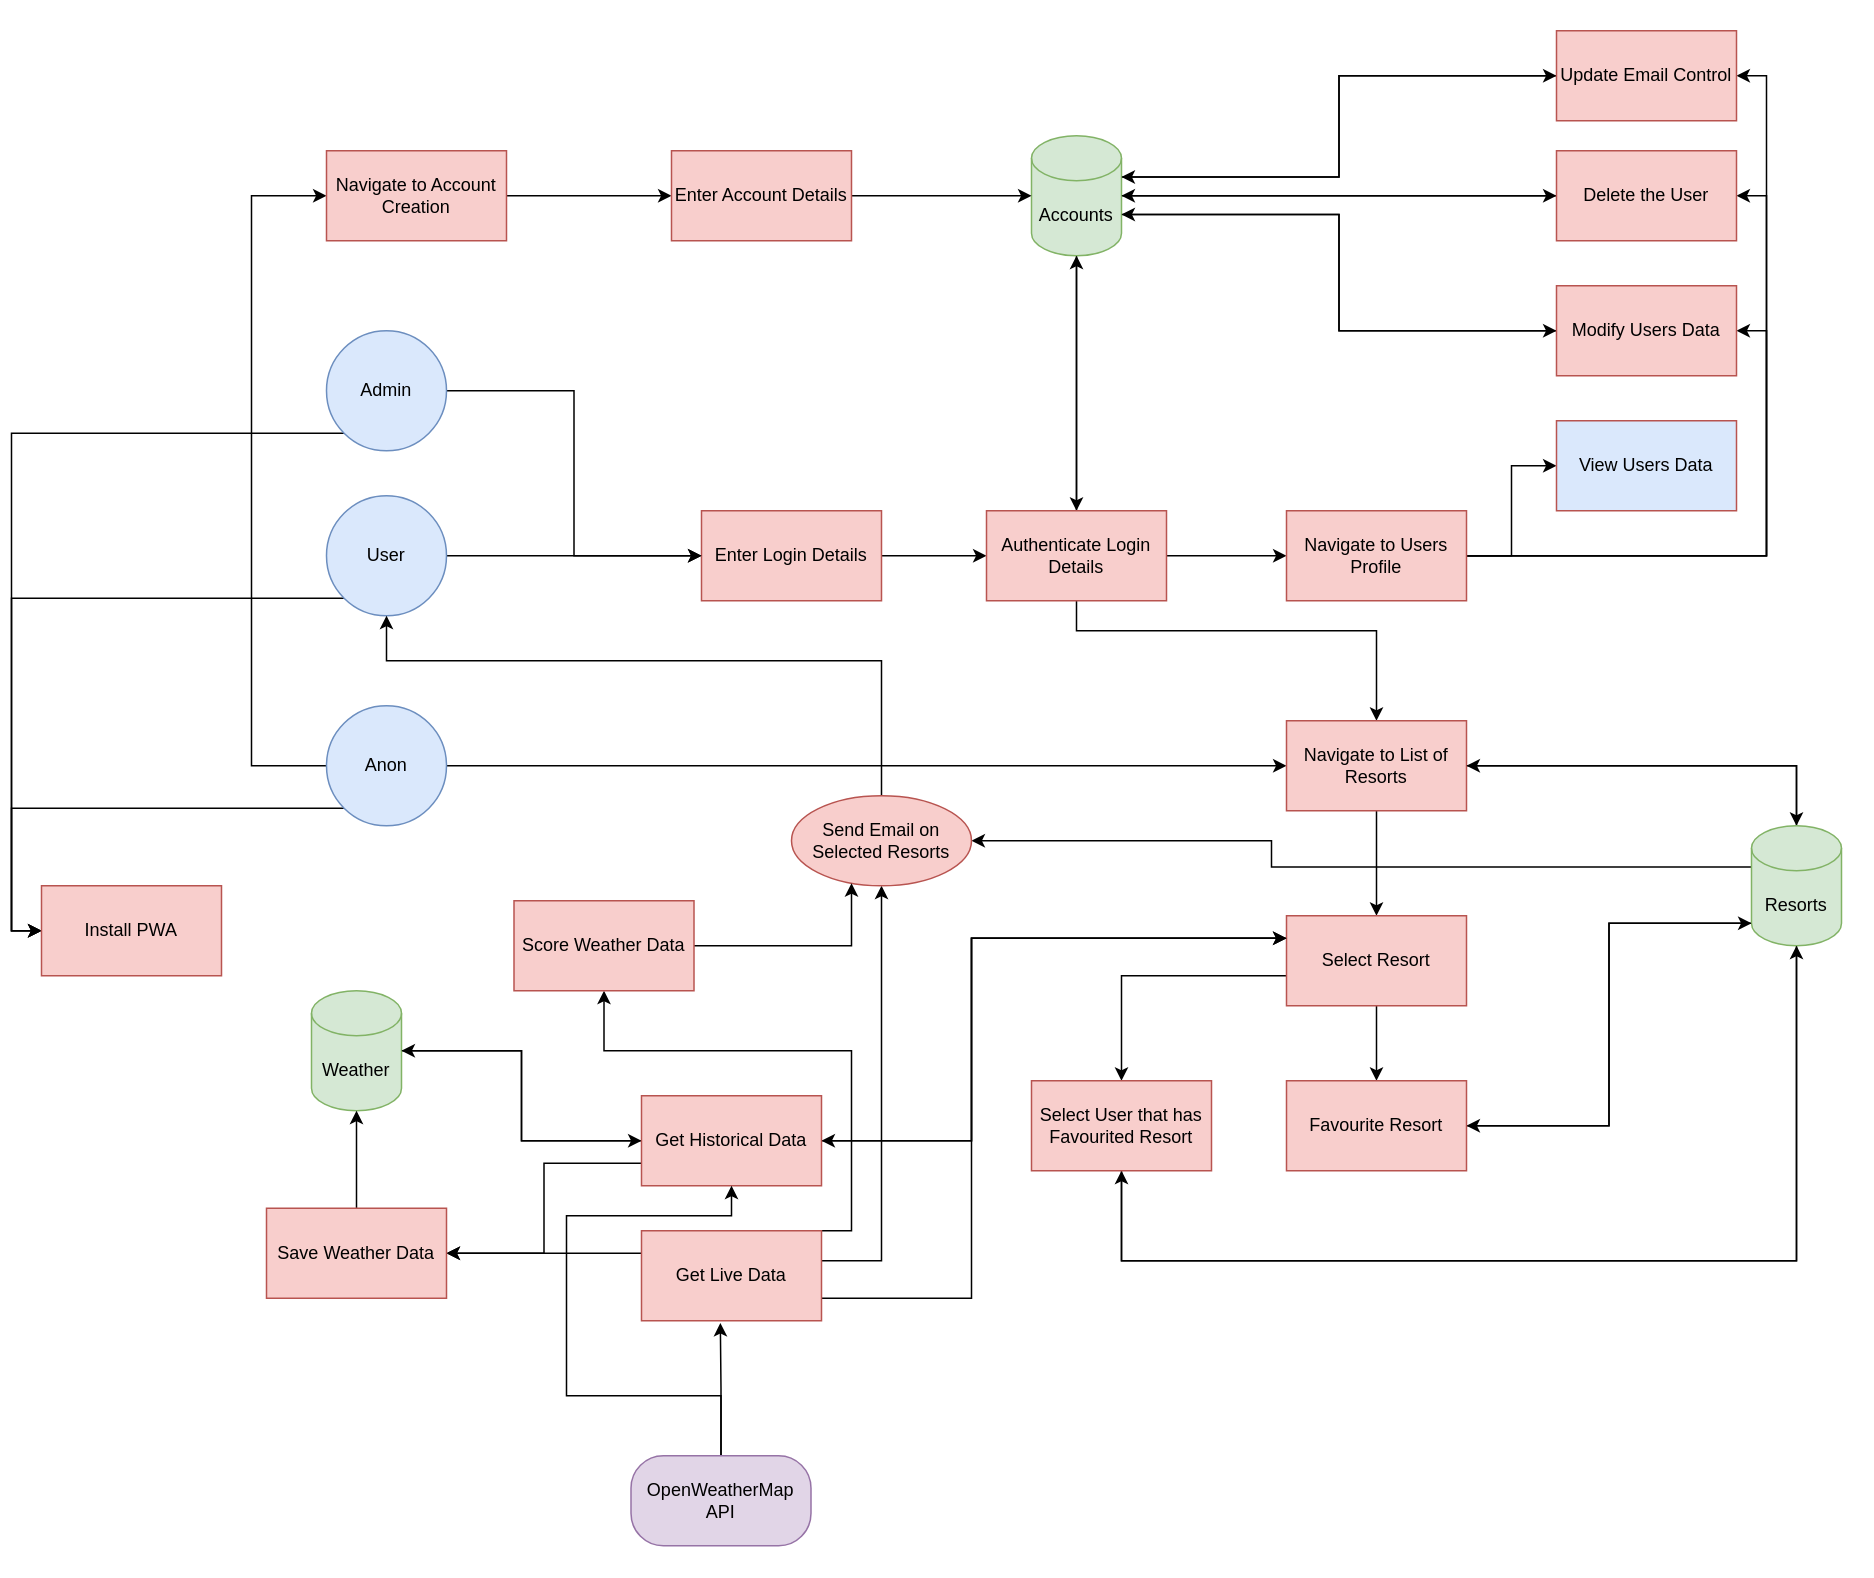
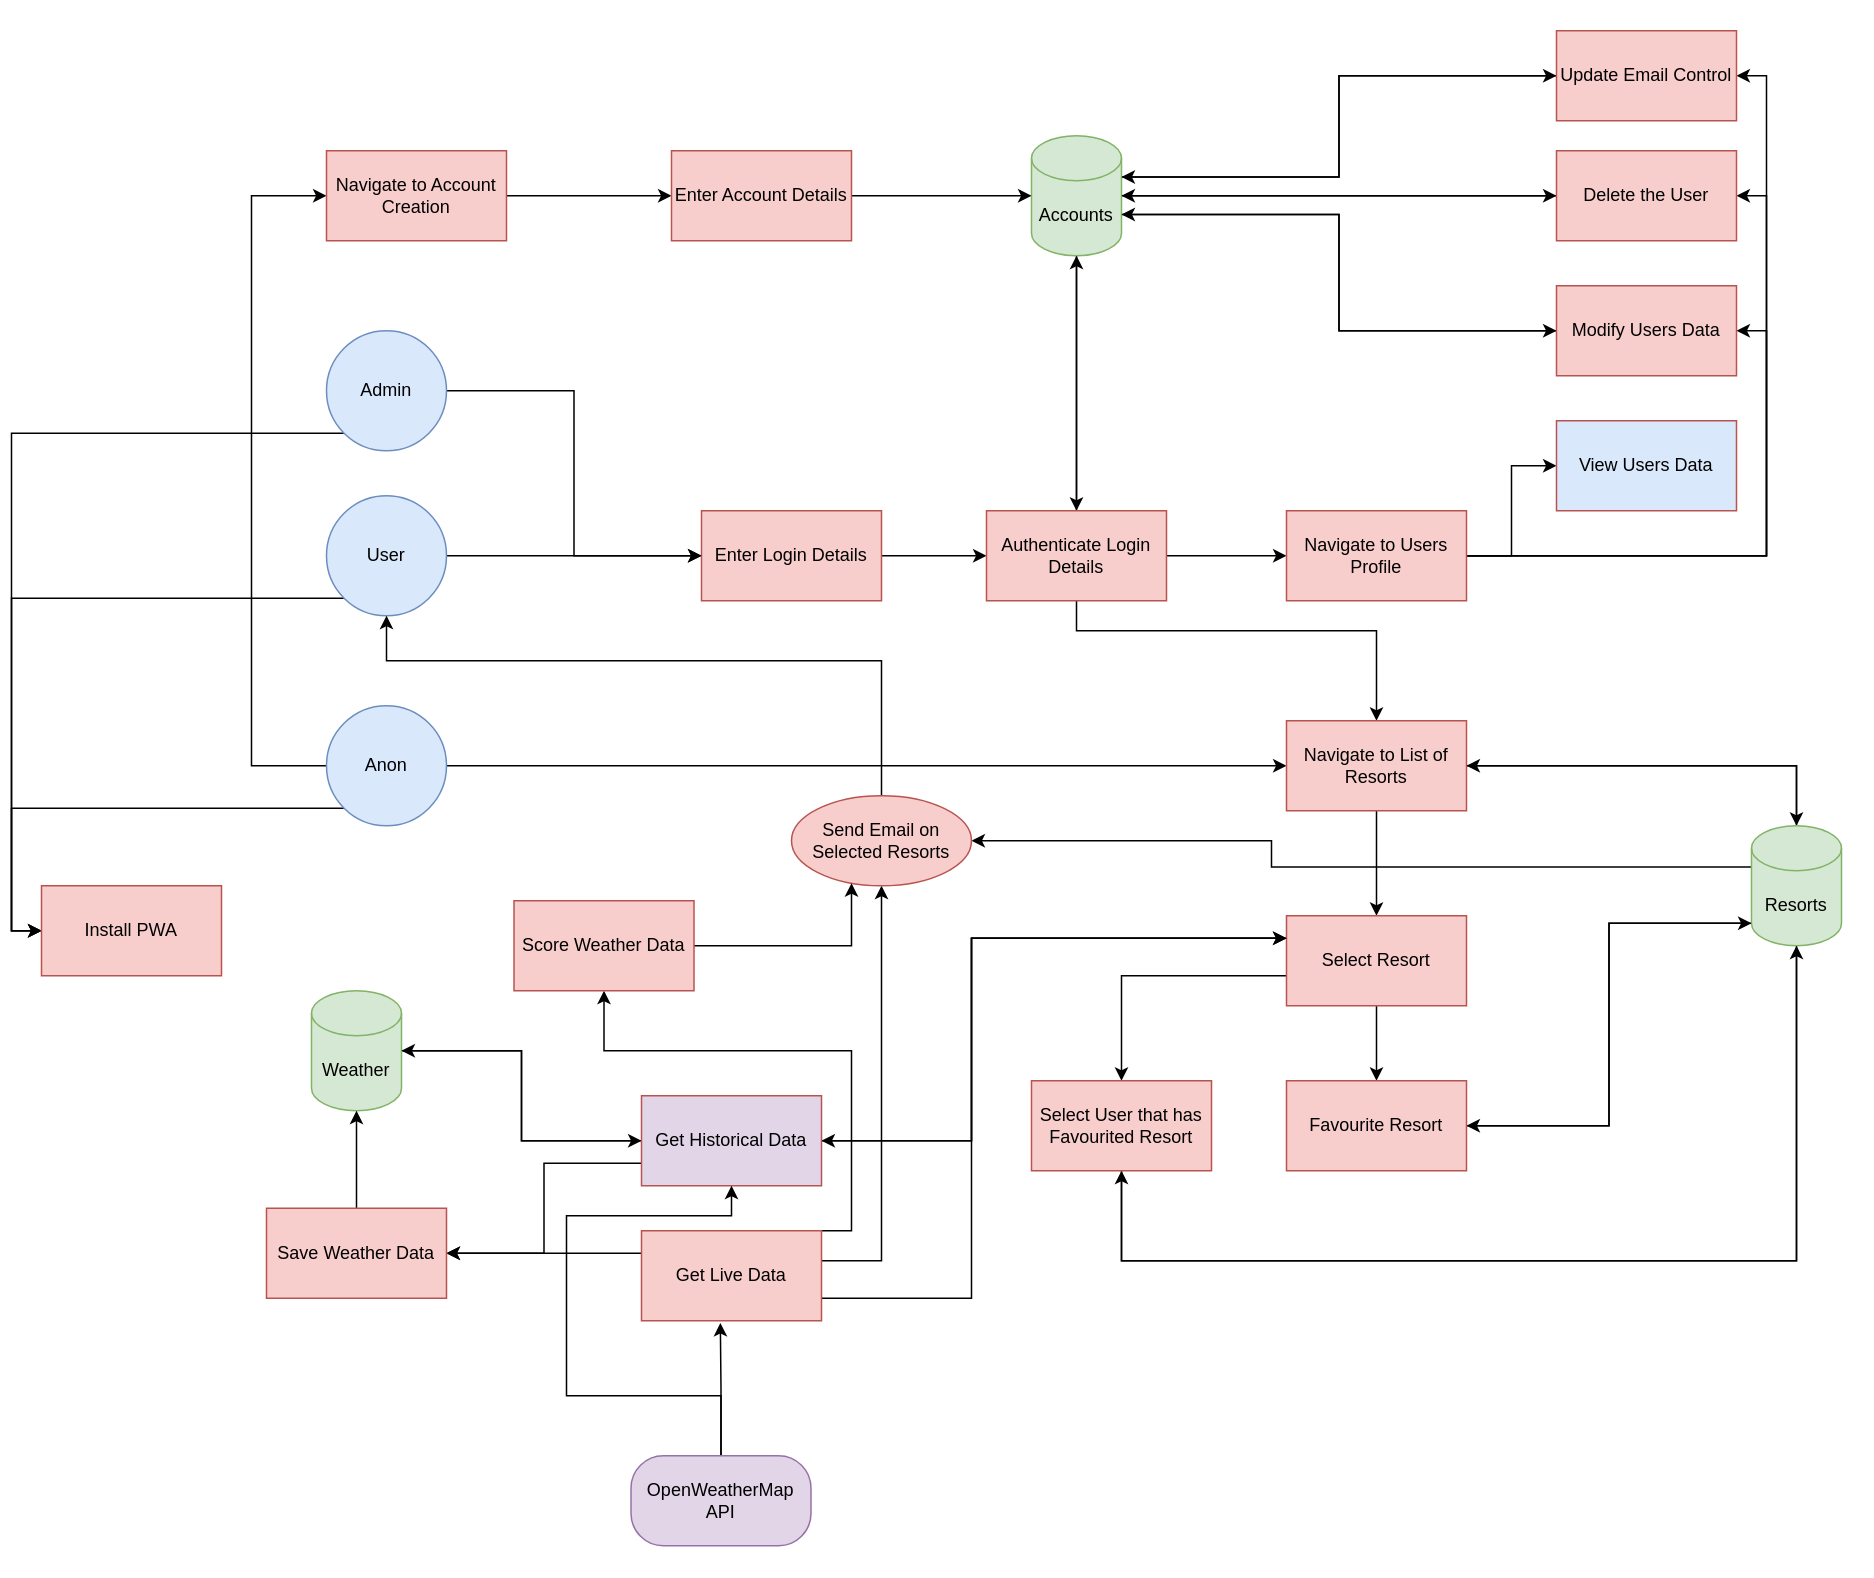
- <mxCell id="61" value="Get Historical Data" style="rounded=0;whiteSpace=wrap;html=1;fillColor=#f8cecc;strokeColor=#b85450;" vertex="1" parent="1"><mxGeometry x="420" y="730" width="120" height="60" as="geometry" /></mxCell>
+ <mxCell id="61" value="Get Historical Data" style="rounded=0;whiteSpace=wrap;html=1;fillColor=#e1d5e7;strokeColor=#b85450;" vertex="1" parent="1"><mxGeometry x="420" y="730" width="120" height="60" as="geometry" /></mxCell>
